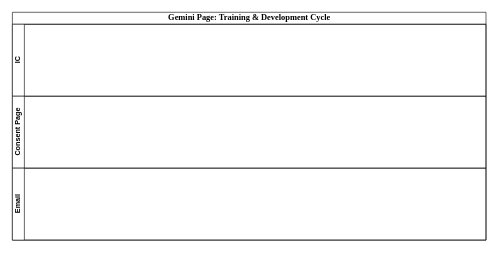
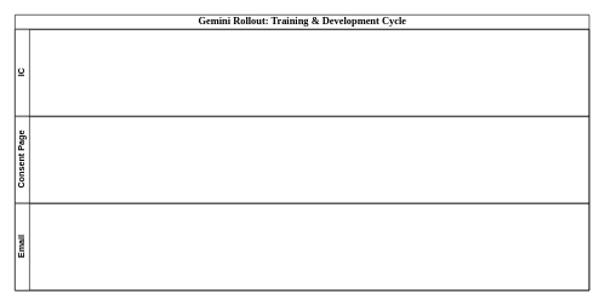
- <mxCell id="2" value="&lt;font style=&quot;font-size: 14px;&quot;&gt;Gemini Page: Training &amp;amp; Development Cycle&lt;/font&gt;" style="swimlane;childLayout=stackLayout;resizeParent=1;resizeParentMax=0;horizontal=1;startSize=20;horizontalStack=0;html=1;fontFamily=Outfit;fontSource=https%3A%2F%2Ffonts.googleapis.com%2Fcss%3Ffamily%3DOutfit;spacingTop=4;spacing=8;spacingBottom=5;" vertex="1" parent="1"><mxGeometry x="20" y="20" width="790" height="380" as="geometry" /></mxCell>
+ <mxCell id="2" value="&lt;font style=&quot;font-size: 14px;&quot;&gt;Gemini Rollout: Training &amp;amp; Development Cycle&lt;/font&gt;" style="swimlane;childLayout=stackLayout;resizeParent=1;resizeParentMax=0;horizontal=1;startSize=20;horizontalStack=0;html=1;fontFamily=Outfit;fontSource=https%3A%2F%2Ffonts.googleapis.com%2Fcss%3Ffamily%3DOutfit;spacingTop=4;spacing=8;spacingBottom=5;" vertex="1" parent="1"><mxGeometry x="20" y="20" width="790" height="380" as="geometry" /></mxCell>
